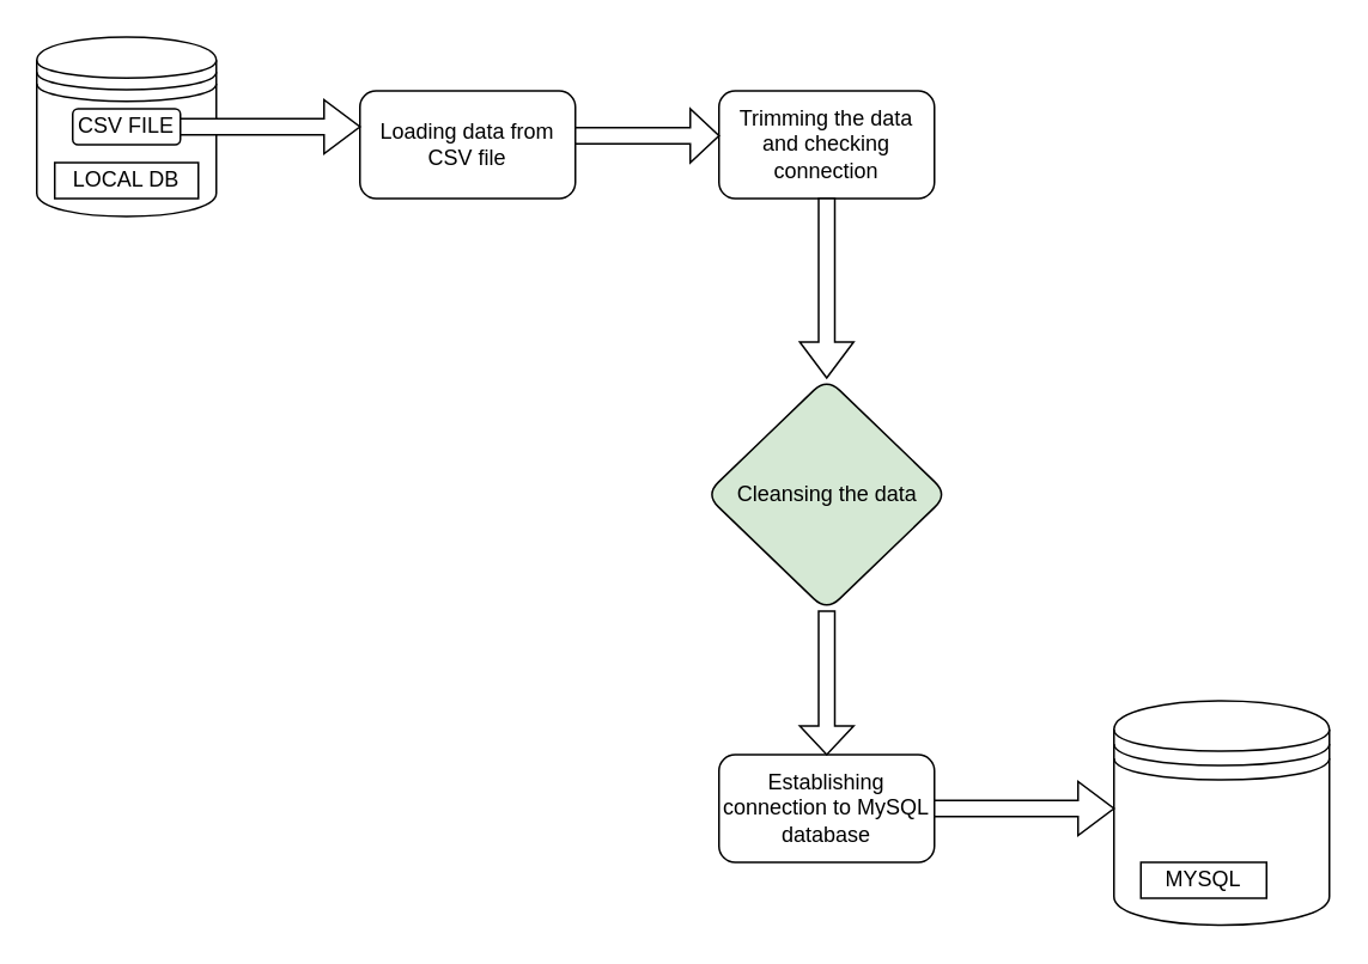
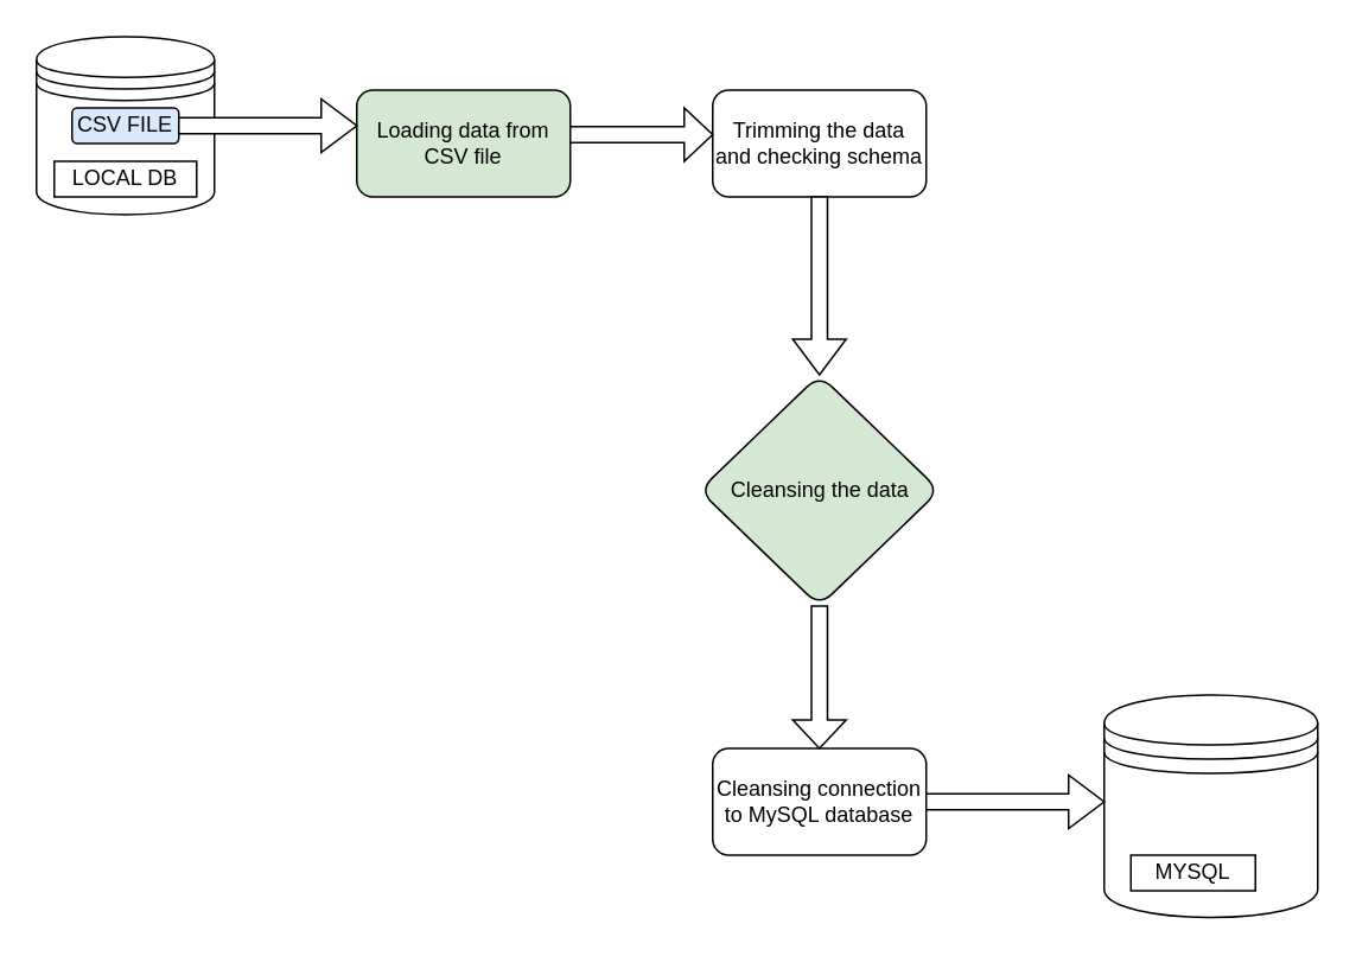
- <mxCell id="14" value="CSV FILE" style="rounded=1;whiteSpace=wrap;html=1;" vertex="1" parent="1"><mxGeometry x="40" y="60" width="60" height="20" as="geometry" /></mxCell>
+ <mxCell id="14" value="CSV FILE" style="rounded=1;whiteSpace=wrap;html=1;fillColor=#dae8fc;" vertex="1" parent="1"><mxGeometry x="40" y="60" width="60" height="20" as="geometry" /></mxCell>
- <mxCell id="2" value=" Loading data from CSV file" style="rounded=1;whiteSpace=wrap;html=1;" vertex="1" parent="1"><mxGeometry x="200" y="50" width="120" height="60" as="geometry" /></mxCell>
+ <mxCell id="2" value=" Loading data from CSV file" style="rounded=1;whiteSpace=wrap;html=1;fillColor=#d5e8d4;" vertex="1" parent="1"><mxGeometry x="200" y="50" width="120" height="60" as="geometry" /></mxCell>
- <mxCell id="3" value="Trimming the data and checking connection" style="rounded=1;whiteSpace=wrap;html=1;" vertex="1" parent="1"><mxGeometry x="400" y="50" width="120" height="60" as="geometry" /></mxCell>
+ <mxCell id="3" value="Trimming the data and checking schema" style="rounded=1;whiteSpace=wrap;html=1;" vertex="1" parent="1"><mxGeometry x="400" y="50" width="120" height="60" as="geometry" /></mxCell>
- <mxCell id="5" value=" Establishing connection to MySQL database" style="whiteSpace=wrap;html=1;rounded=1;" vertex="1" parent="1"><mxGeometry x="400" y="420" width="120" height="60" as="geometry" /></mxCell>
+ <mxCell id="5" value=" Cleansing connection to MySQL database" style="whiteSpace=wrap;html=1;rounded=1;" vertex="1" parent="1"><mxGeometry x="400" y="420" width="120" height="60" as="geometry" /></mxCell>
